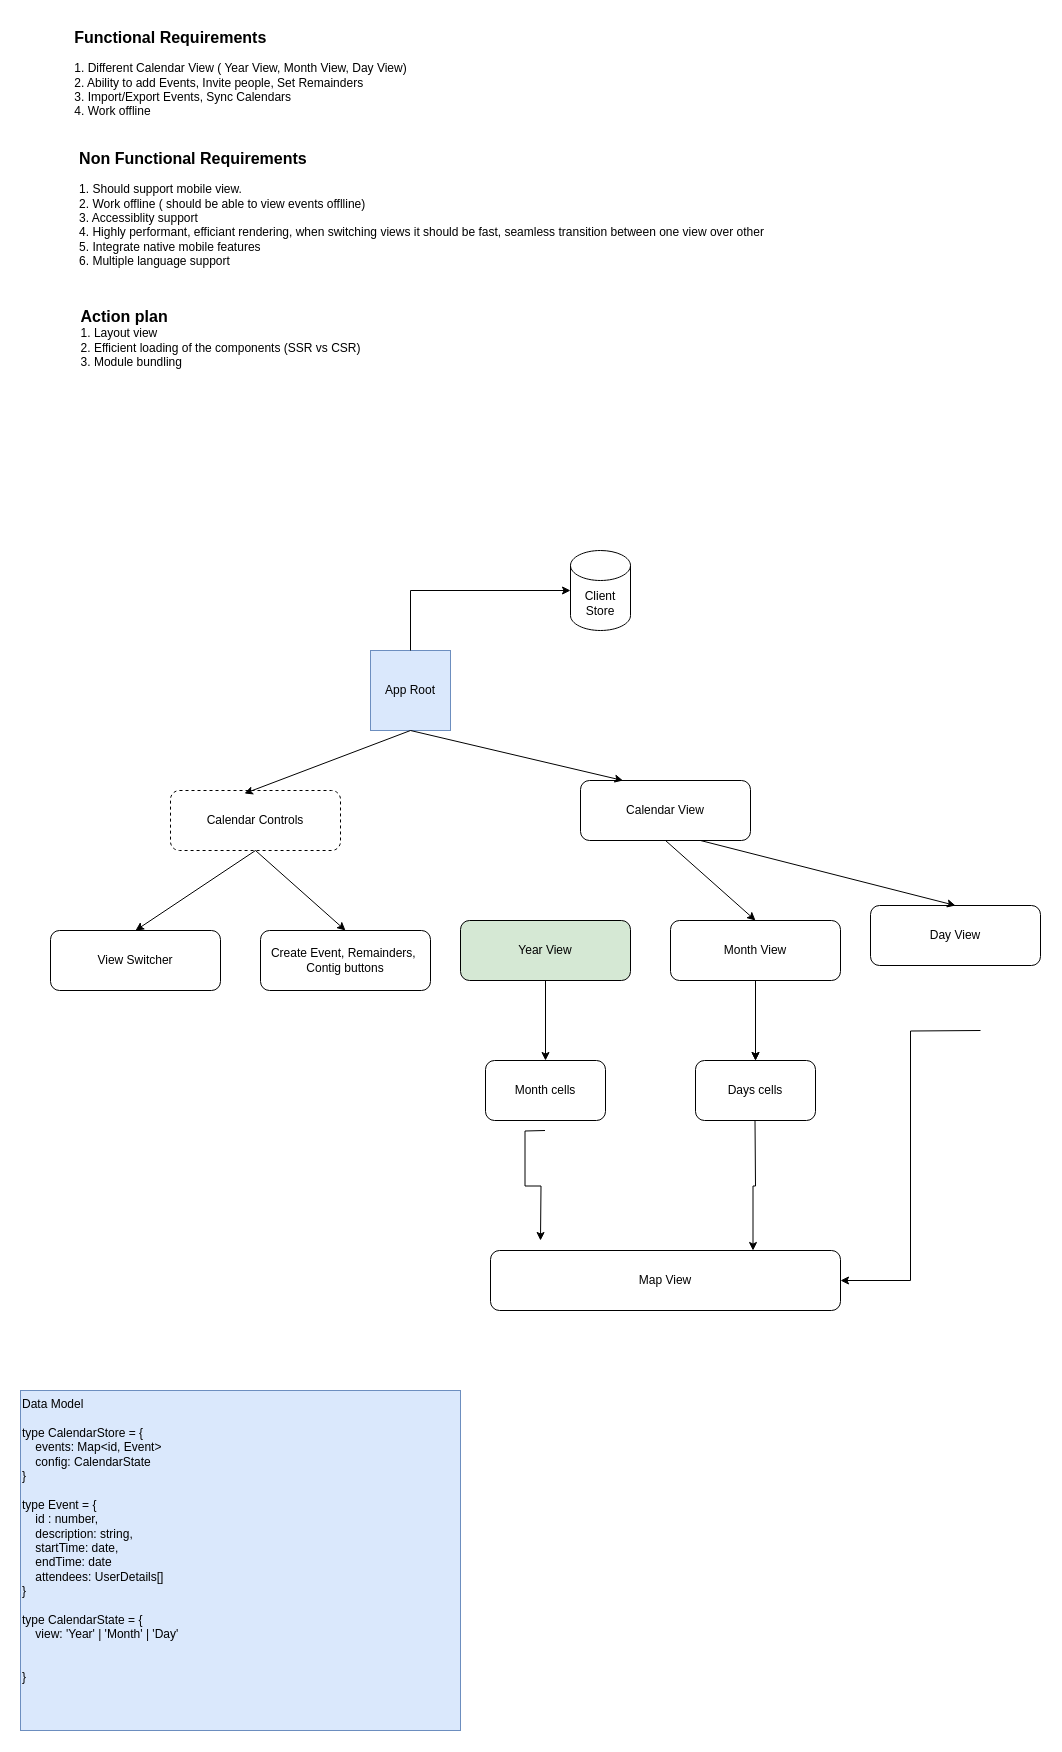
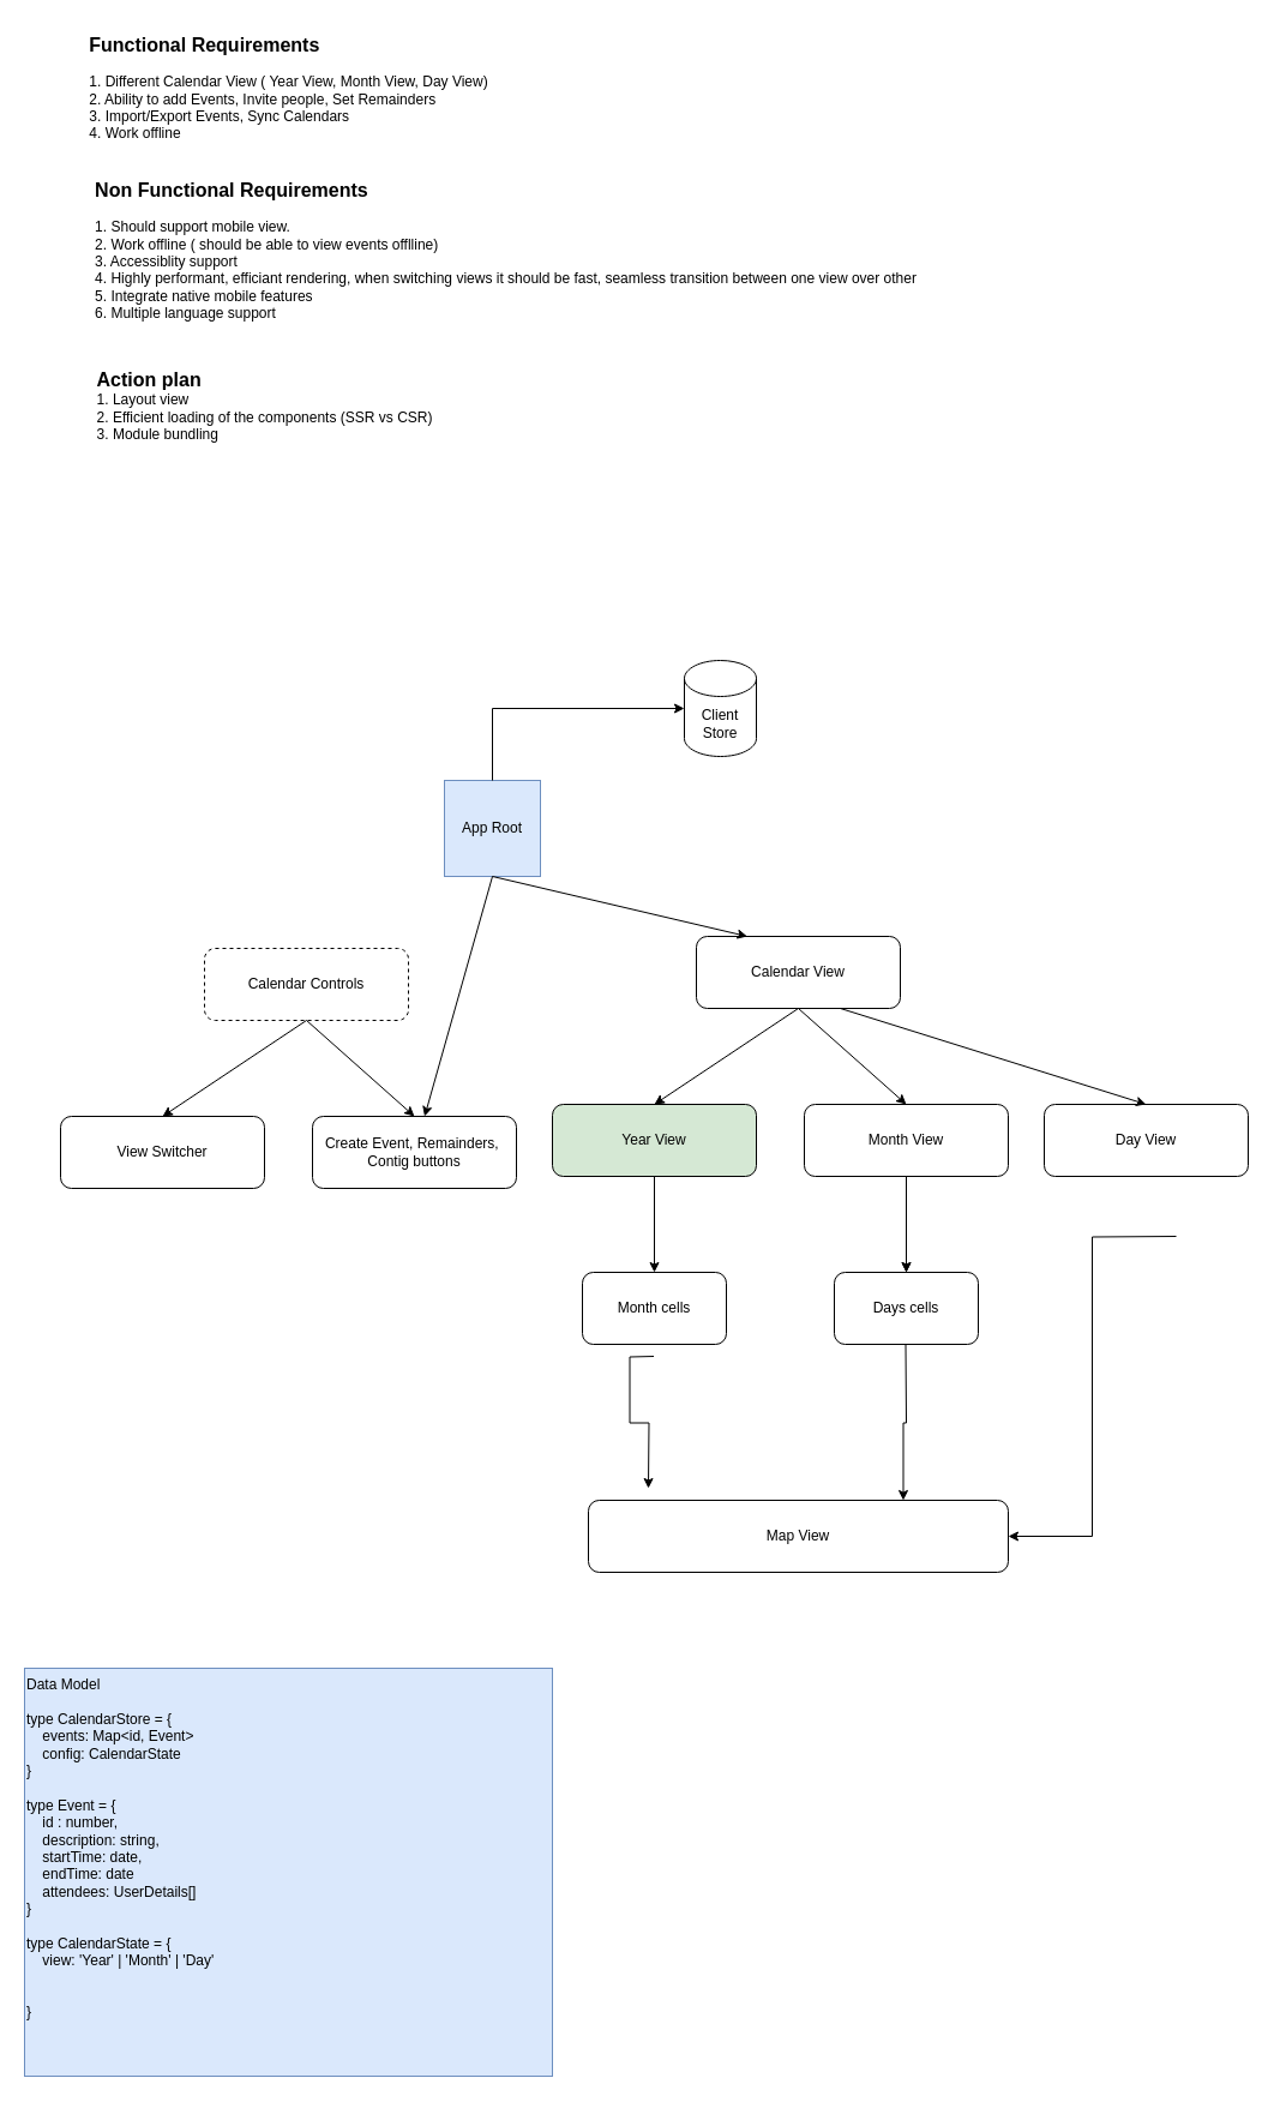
- <mxCell id="6" value="" style="endArrow=classic;html=1;rounded=0;exitX=0.5;exitY=1;exitDx=0;exitDy=0;entryX=0.435;entryY=0.05;entryDx=0;entryDy=0;entryPerimeter=0;" edge="1" parent="1" source="3" target="4"><mxGeometry width="50" height="50" relative="1" as="geometry"><mxPoint x="300" y="780" as="sourcePoint" /><mxPoint x="350" y="730" as="targetPoint" /></mxGeometry></mxCell>
+ <mxCell id="6" value="" style="endArrow=classic;html=1;rounded=0;exitX=0.5;exitY=1;exitDx=0;exitDy=0;" edge="1" parent="1" source="3" target="8"><mxGeometry width="50" height="50" relative="1" as="geometry"><mxPoint x="300" y="780" as="sourcePoint" /><mxPoint x="350" y="730" as="targetPoint" /></mxGeometry></mxCell>
+ <mxCell id="17" value="" style="endArrow=classic;html=1;rounded=0;exitX=0.5;exitY=1;exitDx=0;exitDy=0;entryX=0.5;entryY=0;entryDx=0;entryDy=0;" edge="1" parent="1" source="11" target="13"><mxGeometry width="50" height="50" relative="1" as="geometry"><mxPoint x="760" y="857" as="sourcePoint" /><mxPoint x="761" y="920" as="targetPoint" /></mxGeometry></mxCell>
- <mxCell id="22" value="Day View" style="rounded=1;whiteSpace=wrap;html=1;" vertex="1" parent="1"><mxGeometry x="870" y="905" width="170" height="60" as="geometry" /></mxCell>
+ <mxCell id="22" value="Day View" style="rounded=1;whiteSpace=wrap;html=1;" vertex="1" parent="1"><mxGeometry x="870" y="920" width="170" height="60" as="geometry" /></mxCell>
